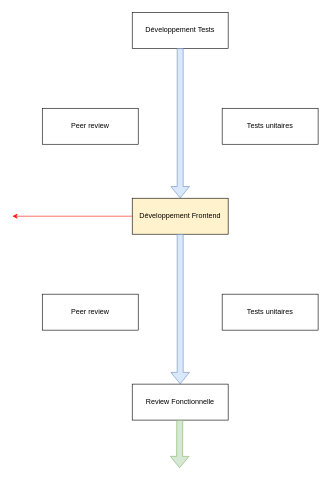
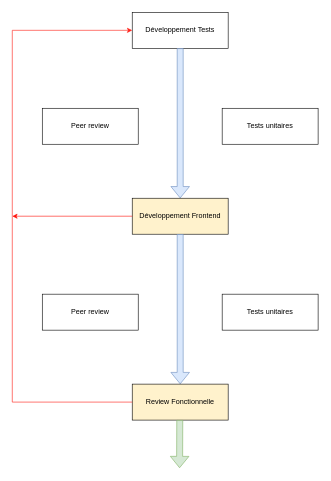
+ <mxCell id="13" value="" style="endArrow=classic;html=1;rounded=0;exitX=0;exitY=0.5;exitDx=0;exitDy=0;entryX=0;entryY=0.5;entryDx=0;entryDy=0;strokeColor=#FF1C14;" edge="1" parent="1" source="12" target="3"><mxGeometry width="50" height="50" relative="1" as="geometry"><mxPoint x="380" y="600" as="sourcePoint" /><mxPoint x="170" y="70" as="targetPoint" /><Array as="points"><mxPoint x="20" y="670" /><mxPoint x="20" y="50" /></Array></mxGeometry></mxCell>
- <mxCell id="12" value="Review Fonctionnelle" style="rounded=0;whiteSpace=wrap;html=1;" vertex="1" parent="1"><mxGeometry x="220" y="640" width="160" height="60" as="geometry" /></mxCell>
+ <mxCell id="12" value="Review Fonctionnelle" style="rounded=0;whiteSpace=wrap;html=1;fillColor=#fff2cc;" vertex="1" parent="1"><mxGeometry x="220" y="640" width="160" height="60" as="geometry" /></mxCell>
